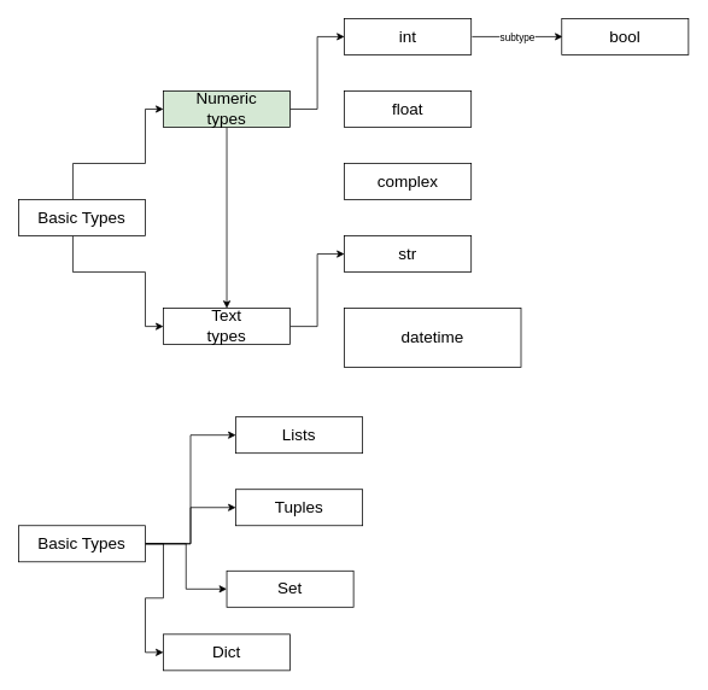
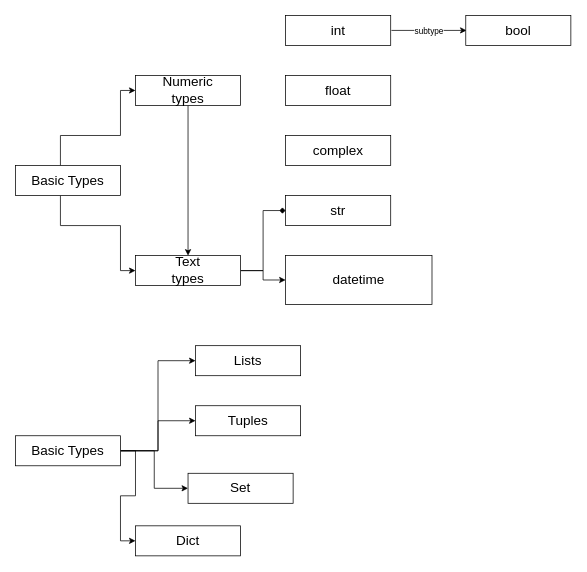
- <mxCell id="11" value="Numeric&lt;br&gt;types" style="rounded=0;whiteSpace=wrap;html=1;fontSize=18;fillColor=#d5e8d4;" parent="1" vertex="1"><mxGeometry x="180" y="100" width="140" height="40" as="geometry" /></mxCell>
+ <mxCell id="11" value="Numeric&lt;br&gt;types" style="rounded=0;whiteSpace=wrap;html=1;fontSize=18;" parent="1" vertex="1"><mxGeometry x="180" y="100" width="140" height="40" as="geometry" /></mxCell>
- <mxCell id="9" style="edgeStyle=orthogonalEdgeStyle;rounded=0;orthogonalLoop=1;jettySize=auto;html=1;entryX=0;entryY=0.5;entryDx=0;entryDy=0;" parent="1" source="11" target="4" edge="1"><mxGeometry relative="1" as="geometry" /></mxCell>
- <mxCell id="12" value="" style="edgeStyle=orthogonalEdgeStyle;rounded=0;orthogonalLoop=1;jettySize=auto;html=1;" parent="1" source="14" target="7" edge="1"><mxGeometry relative="1" as="geometry"><Array as="points"><mxPoint x="350" y="360" /><mxPoint x="350" y="280" /></Array></mxGeometry></mxCell>
+ <mxCell id="12" value="" style="edgeStyle=orthogonalEdgeStyle;rounded=0;orthogonalLoop=1;jettySize=auto;html=1;endArrow=diamond;" parent="1" source="14" target="7" edge="1"><mxGeometry relative="1" as="geometry"><Array as="points"><mxPoint x="350" y="360" /><mxPoint x="350" y="280" /></Array></mxGeometry></mxCell>
+ <mxCell id="13" style="edgeStyle=orthogonalEdgeStyle;rounded=0;orthogonalLoop=1;jettySize=auto;html=1;" edge="1" parent="1" source="14" target="15"><mxGeometry relative="1" as="geometry" /></mxCell>
